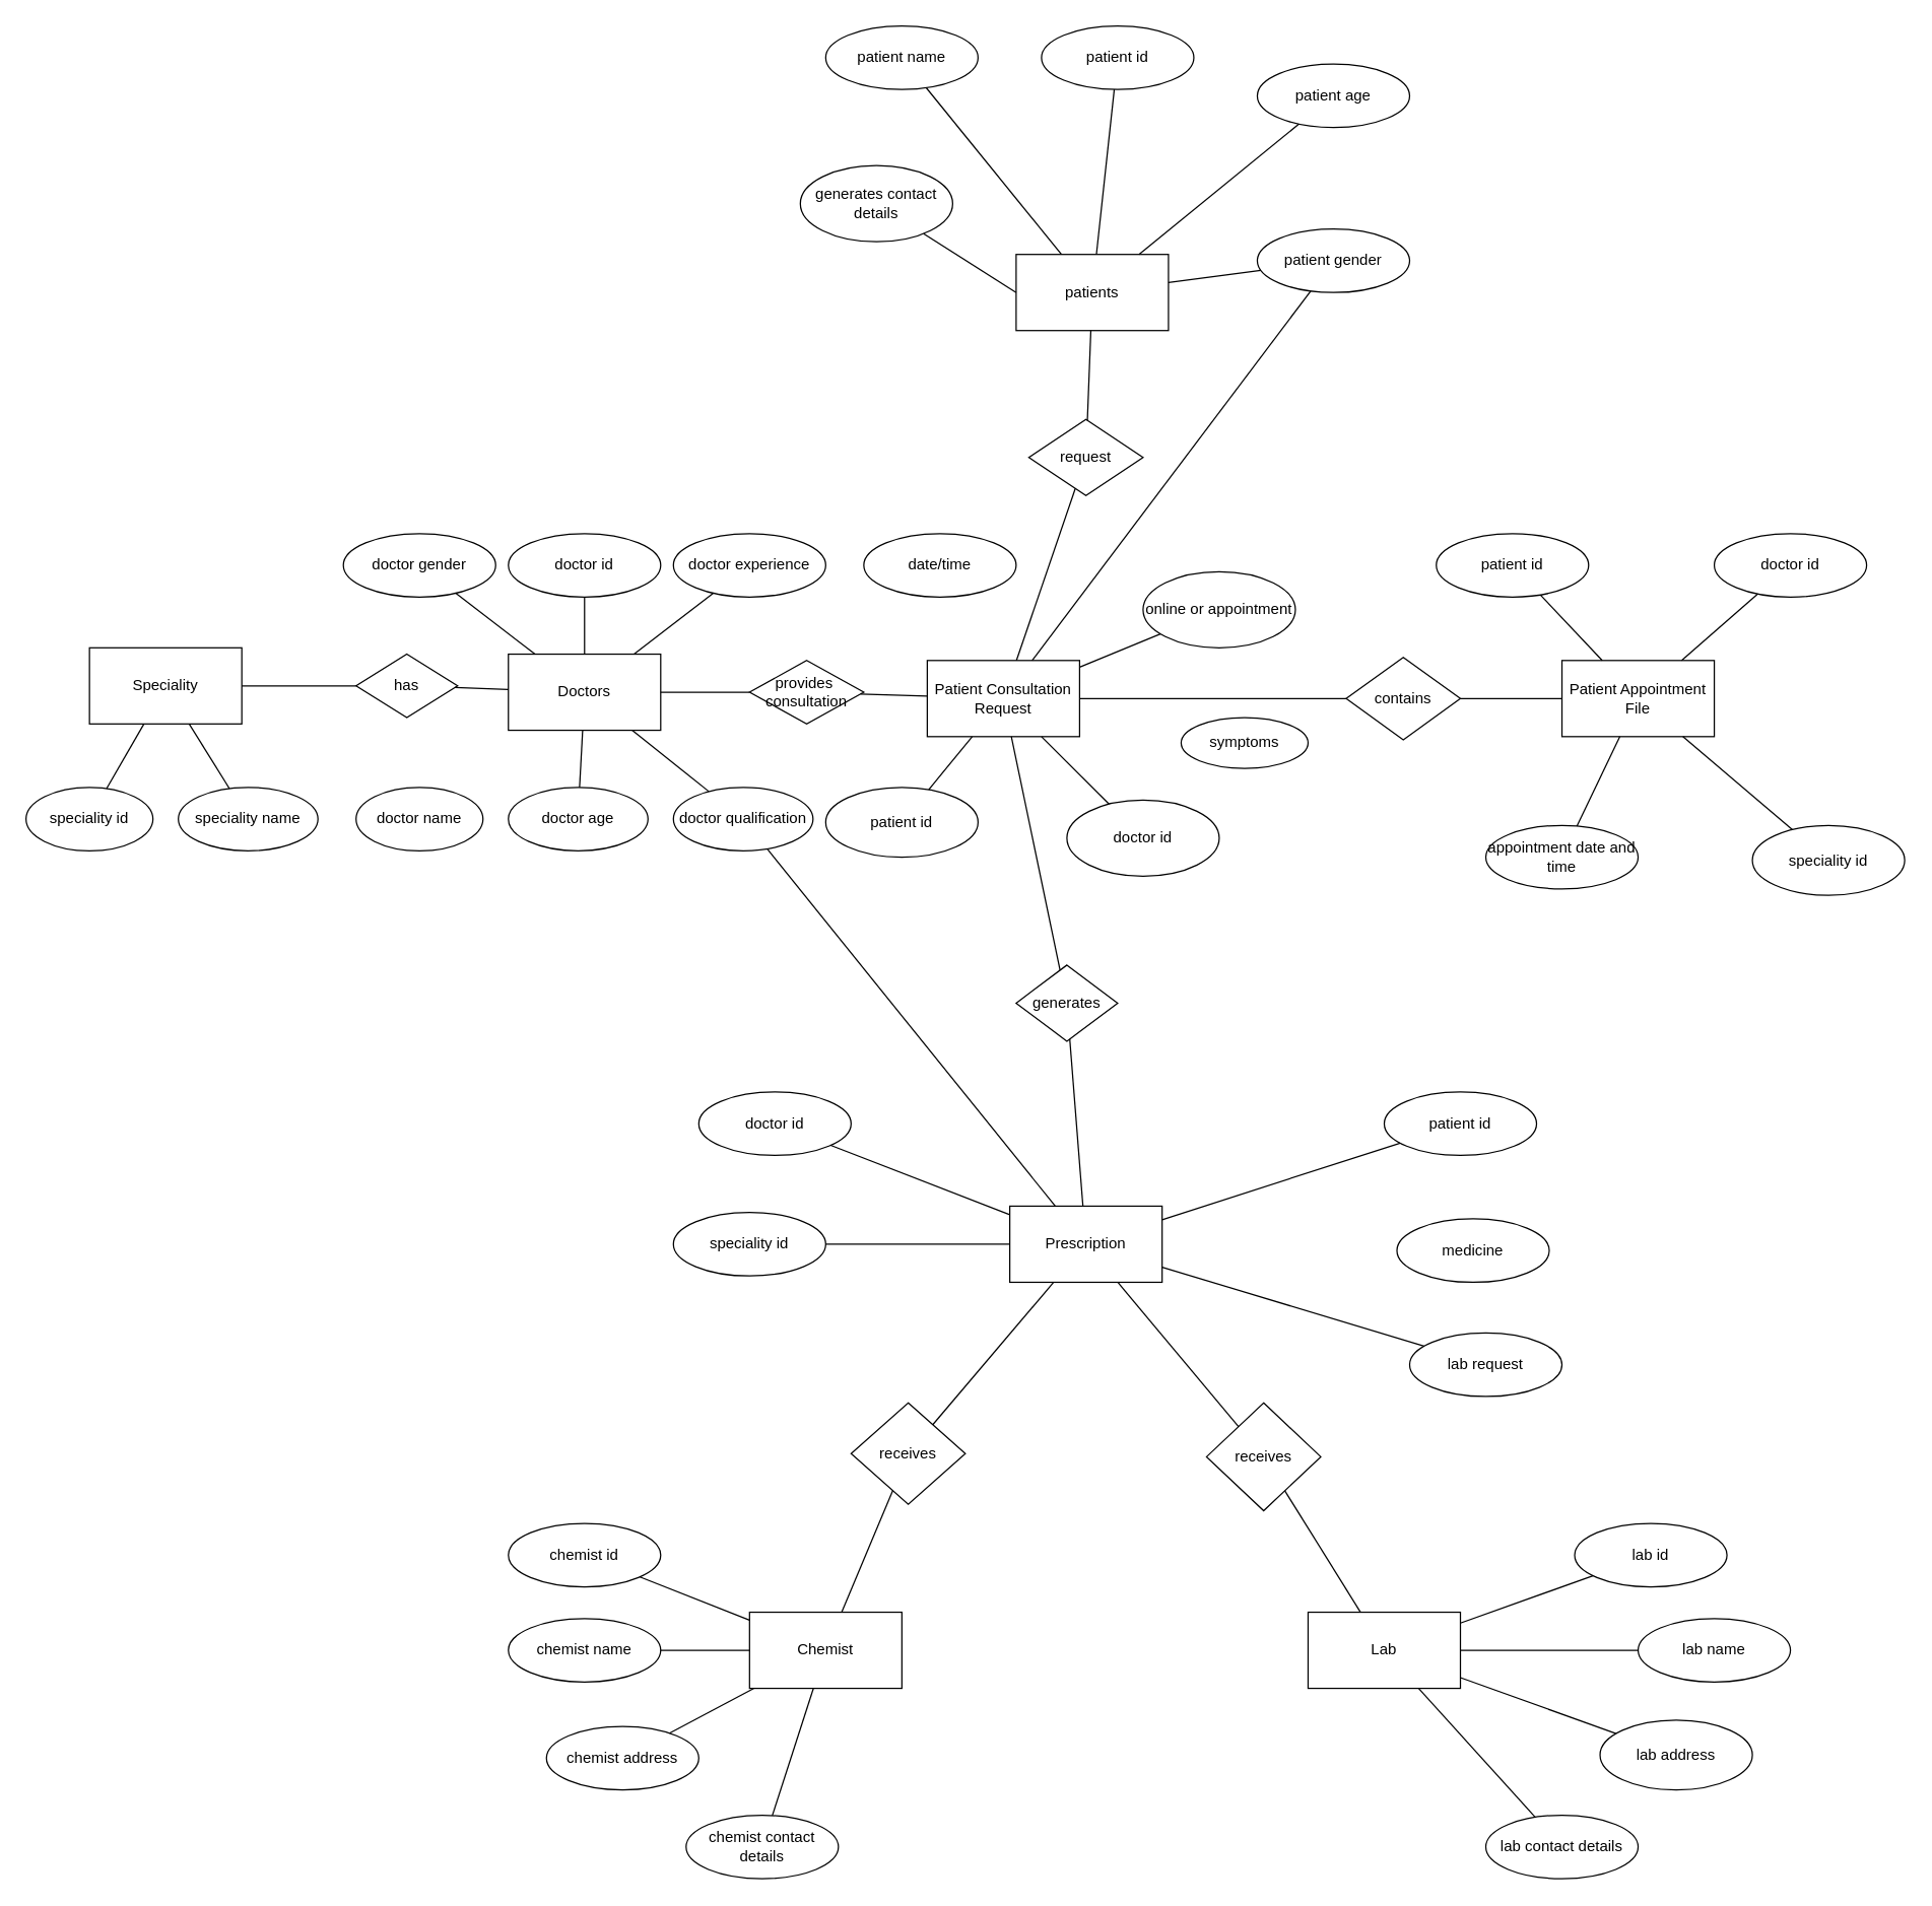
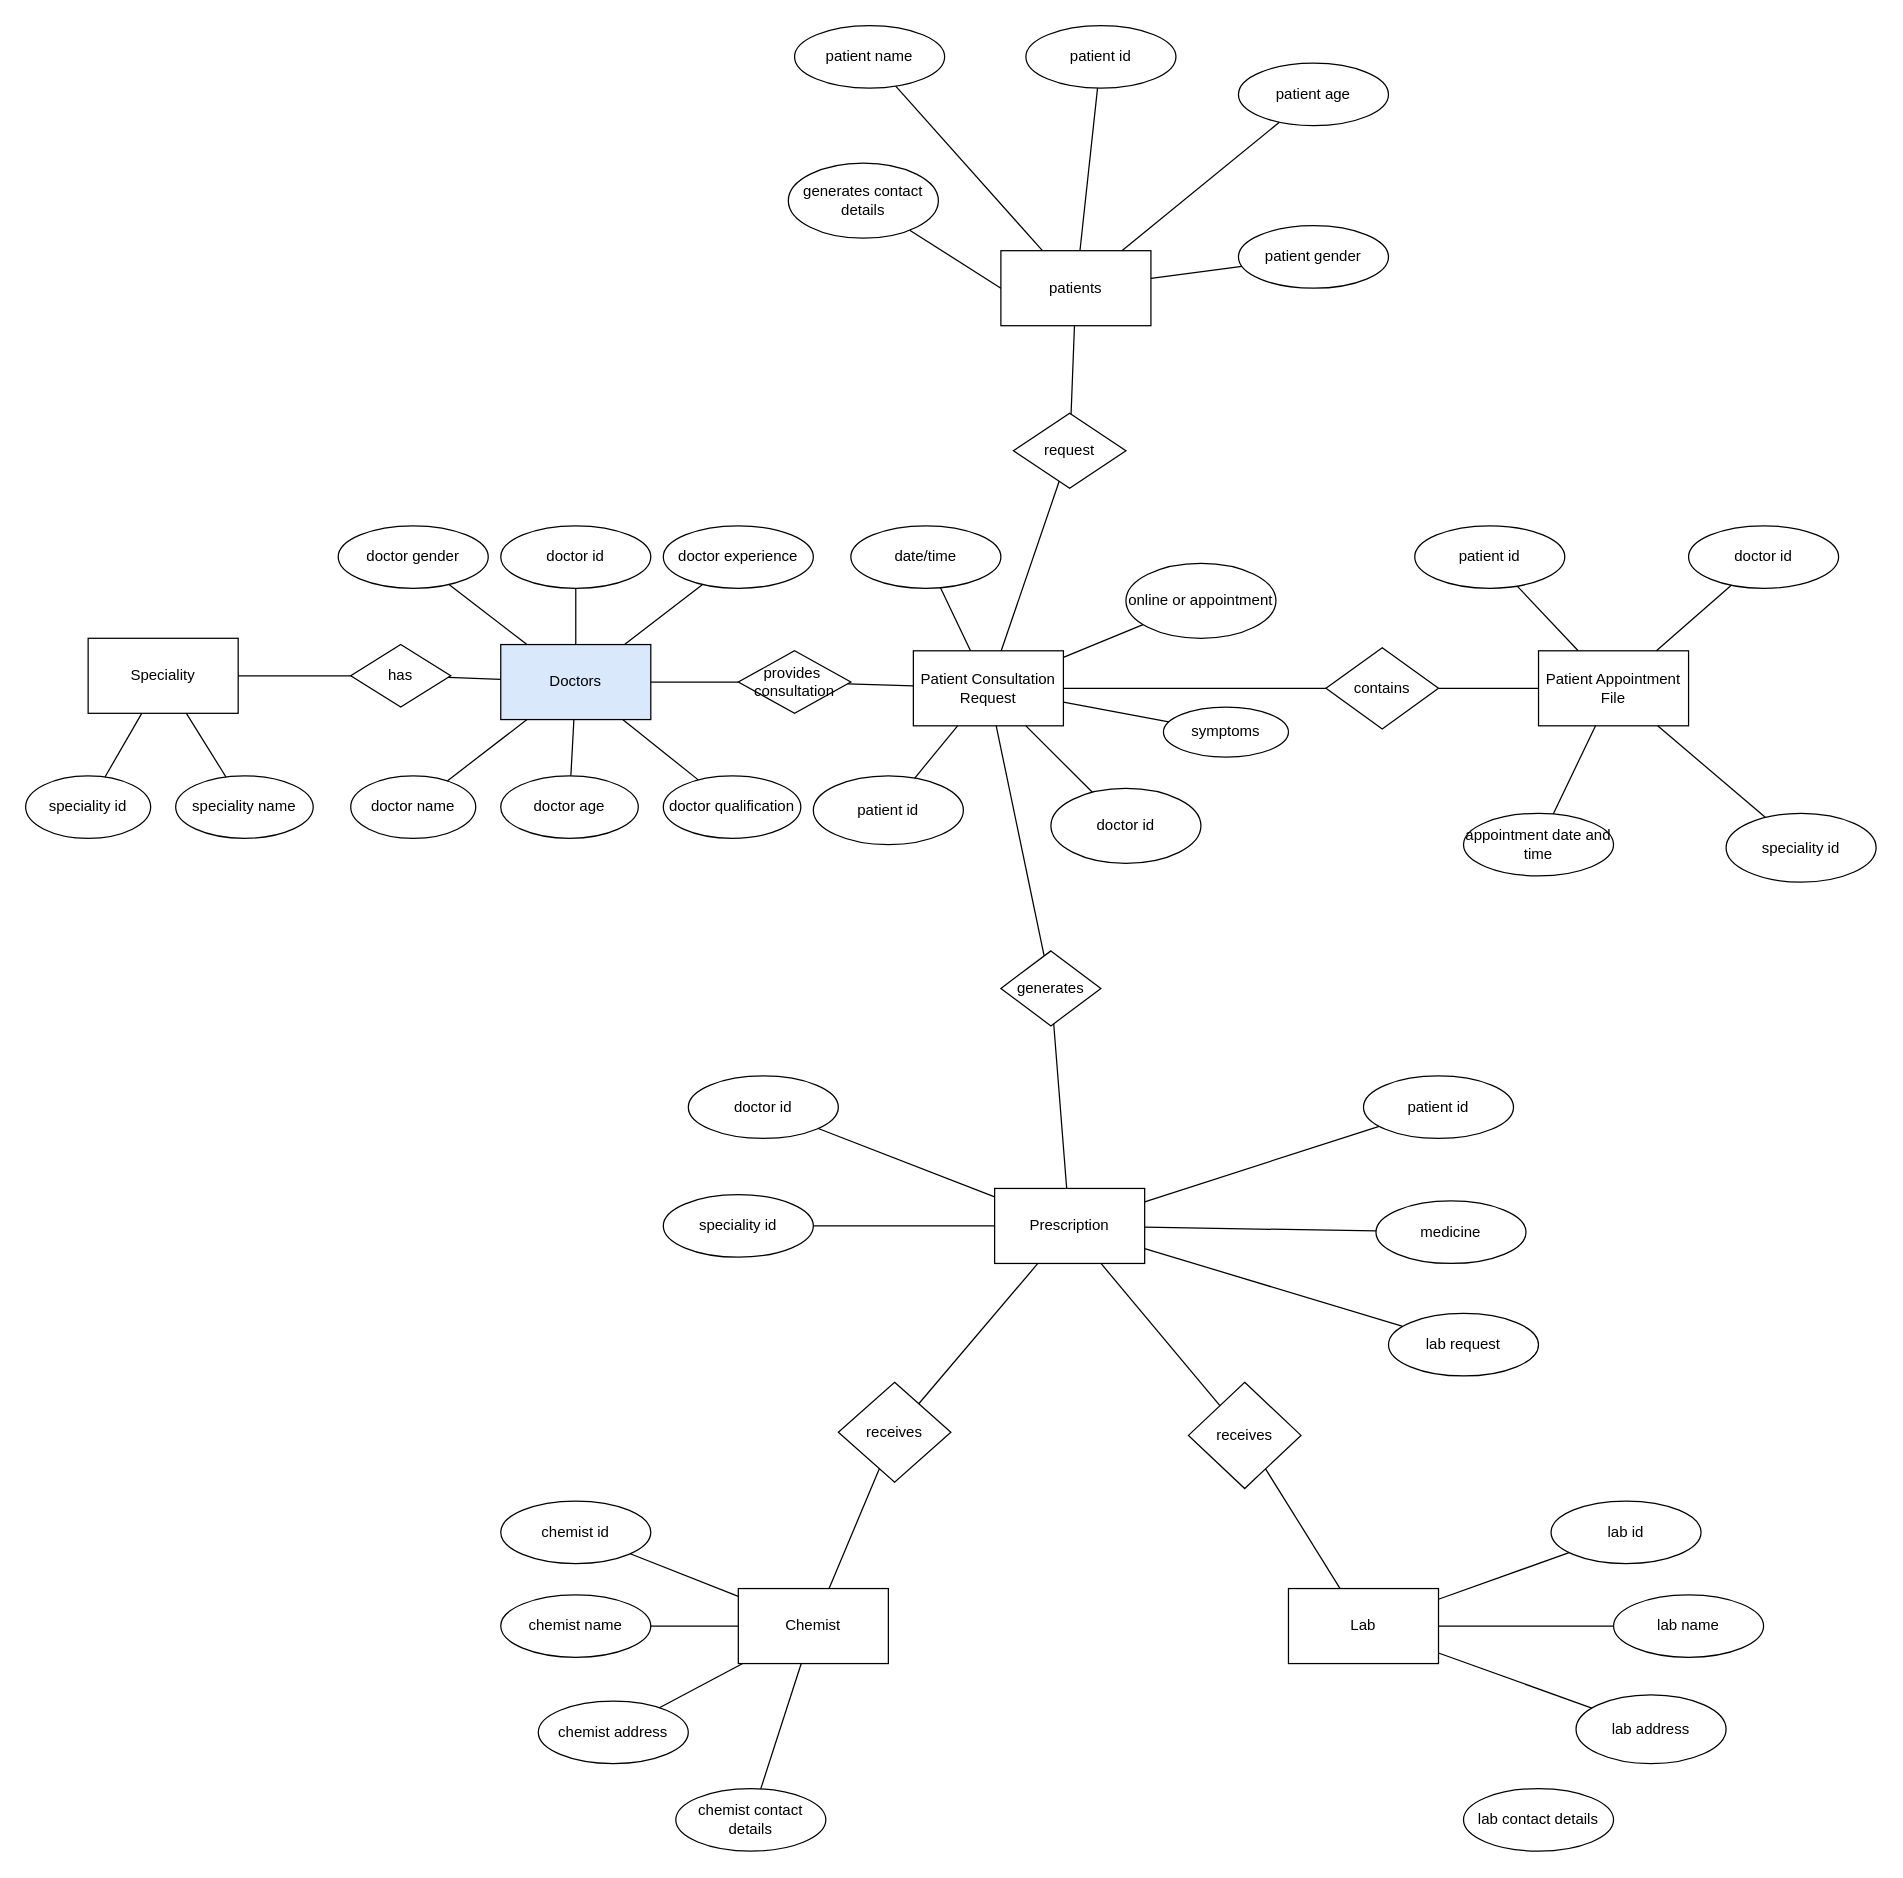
- <mxCell id="46" value="patient name" style="ellipse;whiteSpace=wrap;html=1;" vertex="1" parent="1"><mxGeometry x="650" y="20" width="120" height="50" as="geometry" /></mxCell>
+ <mxCell id="46" value="patient name" style="ellipse;whiteSpace=wrap;html=1;" vertex="1" parent="1"><mxGeometry x="635" y="20" width="120" height="50" as="geometry" /></mxCell>
- <mxCell id="39" value="" style="endArrow=none;html=1;rounded=0;" edge="1" parent="1" source="5" target="49"><mxGeometry width="50" height="50" relative="1" as="geometry"><mxPoint x="800" y="670" as="sourcePoint" /><mxPoint x="850" y="620" as="targetPoint" /></mxGeometry></mxCell>
+ <mxCell id="39" value="" style="endArrow=none;html=1;rounded=0;" edge="1" parent="1" source="5" target="32"><mxGeometry width="50" height="50" relative="1" as="geometry"><mxPoint x="800" y="670" as="sourcePoint" /><mxPoint x="850" y="620" as="targetPoint" /></mxGeometry></mxCell>
- <mxCell id="3" value="Doctors" style="rounded=0;whiteSpace=wrap;html=1;" vertex="1" parent="1"><mxGeometry x="400" y="515" width="120" height="60" as="geometry" /></mxCell>
+ <mxCell id="3" value="Doctors" style="rounded=0;whiteSpace=wrap;html=1;fillColor=#dae8fc;" vertex="1" parent="1"><mxGeometry x="400" y="515" width="120" height="60" as="geometry" /></mxCell>
+ <mxCell id="40" value="" style="endArrow=none;html=1;rounded=0;" edge="1" parent="1" source="36" target="5"><mxGeometry width="50" height="50" relative="1" as="geometry"><mxPoint x="800" y="670" as="sourcePoint" /><mxPoint x="850" y="620" as="targetPoint" /></mxGeometry></mxCell>
+ <mxCell id="21" value="" style="endArrow=none;html=1;rounded=0;" edge="1" parent="1" source="19" target="3"><mxGeometry width="50" height="50" relative="1" as="geometry"><mxPoint x="400" y="750" as="sourcePoint" /><mxPoint x="450" y="700" as="targetPoint" /></mxGeometry></mxCell>
- <mxCell id="73" value="" style="endArrow=none;html=1;rounded=0;" edge="1" parent="1" source="7" target="18"><mxGeometry width="50" height="50" relative="1" as="geometry"><mxPoint x="870" y="960" as="sourcePoint" /><mxPoint x="910" y="910" as="targetPoint" /></mxGeometry></mxCell>
+ <mxCell id="73" value="" style="endArrow=none;html=1;rounded=0;" edge="1" parent="1" source="7" target="70"><mxGeometry width="50" height="50" relative="1" as="geometry"><mxPoint x="870" y="960" as="sourcePoint" /><mxPoint x="910" y="910" as="targetPoint" /></mxGeometry></mxCell>
- <mxCell id="96" value="" style="endArrow=none;html=1;rounded=0;" edge="1" parent="1" source="92" target="9"><mxGeometry width="50" height="50" relative="1" as="geometry"><mxPoint x="860" y="1280" as="sourcePoint" /><mxPoint x="910" y="1230" as="targetPoint" /></mxGeometry></mxCell>
